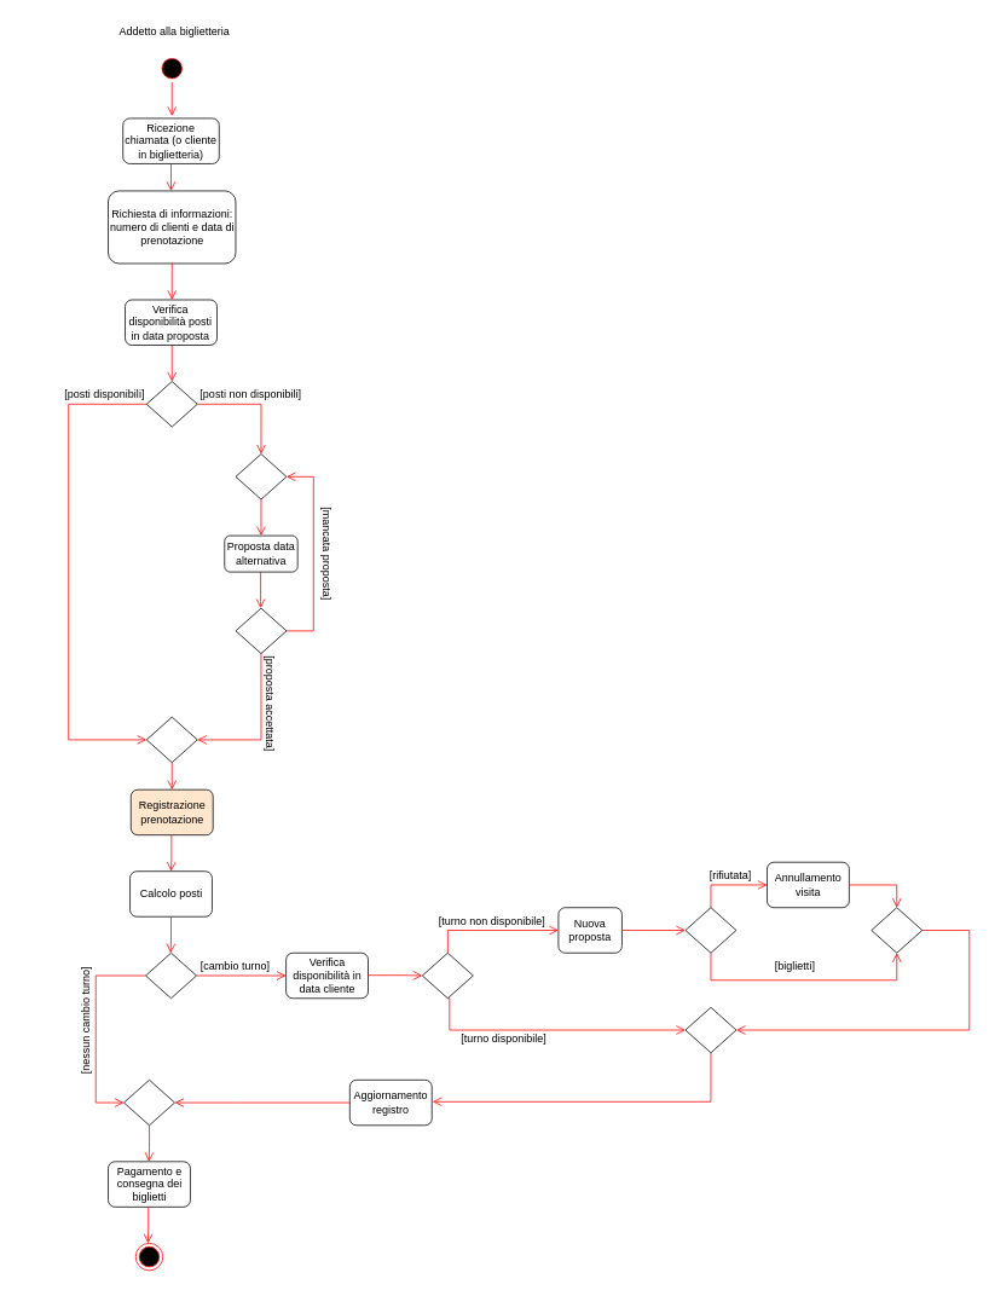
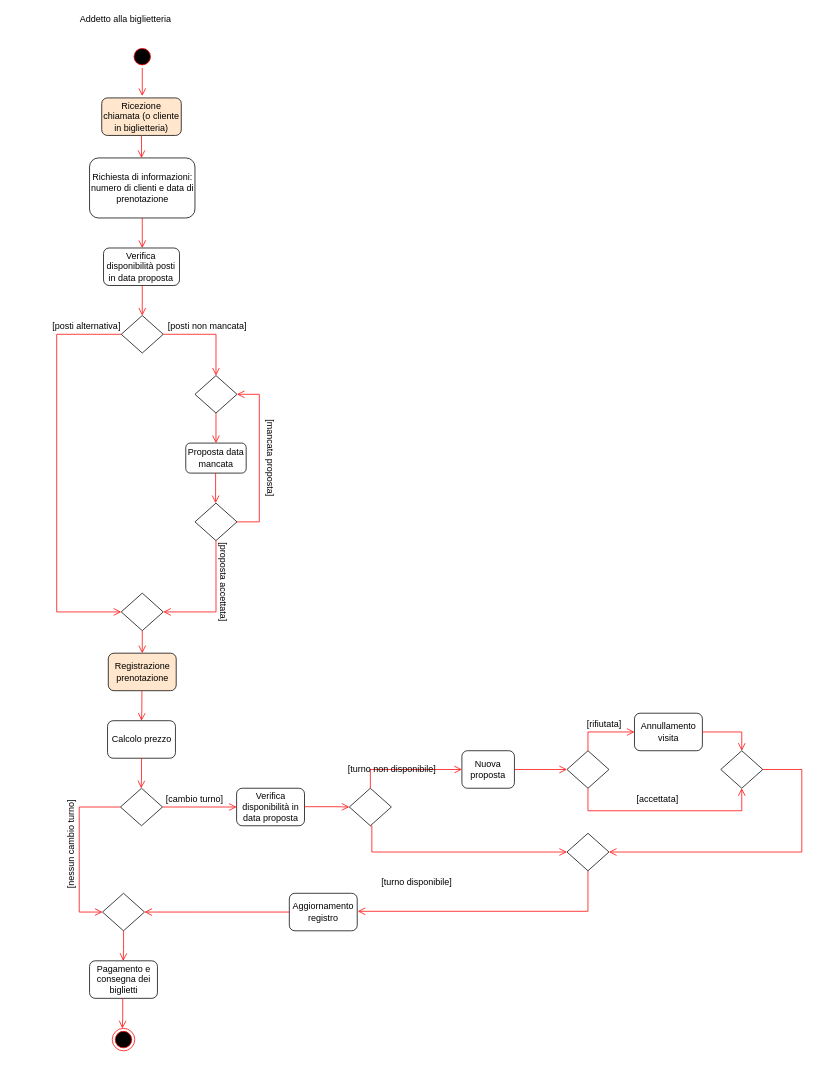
- <mxCell id="28" value="Addetto alla biglietteria" style="text;html=1;strokeColor=none;fillColor=none;align=center;verticalAlign=middle;whiteSpace=wrap;rounded=0;" parent="1" vertex="1"><mxGeometry x="117.25" y="20" width="150" height="30" as="geometry" /></mxCell>
+ <mxCell id="28" value="Addetto alla biglietteria" style="text;html=1;strokeColor=none;fillColor=none;align=center;verticalAlign=middle;whiteSpace=wrap;rounded=0;" parent="1" vertex="1"><mxGeometry x="92.25" y="10" width="150" height="30" as="geometry" /></mxCell>
- <mxCell id="5" value="Ricezione chiamata (o cliente in biglietteria)" style="rounded=1;whiteSpace=wrap;html=1;" parent="1" vertex="1"><mxGeometry x="135" y="130" width="106" height="50" as="geometry" /></mxCell>
+ <mxCell id="5" value="Ricezione chiamata (o cliente in biglietteria)" style="rounded=1;whiteSpace=wrap;html=1;fillColor=#ffe6cc;" parent="1" vertex="1"><mxGeometry x="135" y="130" width="106" height="50" as="geometry" /></mxCell>
- <mxCell id="15" value="[posti disponibili]" style="text;html=1;strokeColor=none;fillColor=none;align=center;verticalAlign=middle;whiteSpace=wrap;rounded=0;" parent="1" vertex="1"><mxGeometry x="65" y="420" width="100" height="30" as="geometry" /></mxCell>
+ <mxCell id="15" value="[posti alternativa]" style="text;html=1;strokeColor=none;fillColor=none;align=center;verticalAlign=middle;whiteSpace=wrap;rounded=0;" parent="1" vertex="1"><mxGeometry x="65" y="420" width="100" height="30" as="geometry" /></mxCell>
- <mxCell id="16" value="[posti non disponibili]" style="text;html=1;strokeColor=none;fillColor=none;align=center;verticalAlign=middle;whiteSpace=wrap;rounded=0;" parent="1" vertex="1"><mxGeometry x="217" y="420" width="118" height="30" as="geometry" /></mxCell>
+ <mxCell id="16" value="[posti non mancata]" style="text;html=1;strokeColor=none;fillColor=none;align=center;verticalAlign=middle;whiteSpace=wrap;rounded=0;" parent="1" vertex="1"><mxGeometry x="217" y="420" width="118" height="30" as="geometry" /></mxCell>
- <mxCell id="17" value="Proposta data alternativa" style="rounded=1;whiteSpace=wrap;html=1;" parent="1" vertex="1"><mxGeometry x="247" y="590" width="80.5" height="40" as="geometry" /></mxCell>
+ <mxCell id="17" value="Proposta data mancata" style="rounded=1;whiteSpace=wrap;html=1;" parent="1" vertex="1"><mxGeometry x="247" y="590" width="80.5" height="40" as="geometry" /></mxCell>
- <mxCell id="30" value="Calcolo posti" style="rounded=1;whiteSpace=wrap;html=1;" vertex="1" parent="1"><mxGeometry x="142.75" y="960" width="90.5" height="50" as="geometry" /></mxCell>
+ <mxCell id="30" value="Calcolo prezzo" style="rounded=1;whiteSpace=wrap;html=1;" vertex="1" parent="1"><mxGeometry x="142.75" y="960" width="90.5" height="50" as="geometry" /></mxCell>
- <mxCell id="47" value="[turno non disponibile]" style="text;html=1;strokeColor=none;fillColor=none;align=center;verticalAlign=middle;whiteSpace=wrap;rounded=0;" vertex="1" parent="1"><mxGeometry x="482" y="1000" width="120" height="30" as="geometry" /></mxCell>
+ <mxCell id="47" value="[turno non disponibile]" style="text;html=1;strokeColor=none;fillColor=none;align=center;verticalAlign=middle;whiteSpace=wrap;rounded=0;" vertex="1" parent="1"><mxGeometry x="462" y="1010" width="120" height="30" as="geometry" /></mxCell>
- <mxCell id="53" value="[biglietti]" style="text;html=1;strokeColor=none;fillColor=none;align=center;verticalAlign=middle;whiteSpace=wrap;rounded=0;" vertex="1" parent="1"><mxGeometry x="815.5" y="1050" width="120" height="30" as="geometry" /></mxCell>
+ <mxCell id="53" value="[accettata]" style="text;html=1;strokeColor=none;fillColor=none;align=center;verticalAlign=middle;whiteSpace=wrap;rounded=0;" vertex="1" parent="1"><mxGeometry x="815.5" y="1050" width="120" height="30" as="geometry" /></mxCell>
- <mxCell id="39" value="Verifica disponibilità in data cliente" style="rounded=1;whiteSpace=wrap;html=1;" vertex="1" parent="1"><mxGeometry x="314.75" y="1050" width="90.5" height="50" as="geometry" /></mxCell>
+ <mxCell id="39" value="Verifica disponibilità in data proposta" style="rounded=1;whiteSpace=wrap;html=1;" vertex="1" parent="1"><mxGeometry x="314.75" y="1050" width="90.5" height="50" as="geometry" /></mxCell>
- <mxCell id="57" value="[turno disponibile]" style="text;html=1;strokeColor=none;fillColor=none;align=center;verticalAlign=middle;whiteSpace=wrap;rounded=0;" vertex="1" parent="1"><mxGeometry x="495" y="1130" width="120" height="30" as="geometry" /></mxCell>
+ <mxCell id="57" value="[turno disponibile]" style="text;html=1;strokeColor=none;fillColor=none;align=center;verticalAlign=middle;whiteSpace=wrap;rounded=0;" vertex="1" parent="1"><mxGeometry x="495" y="1160" width="120" height="30" as="geometry" /></mxCell>
